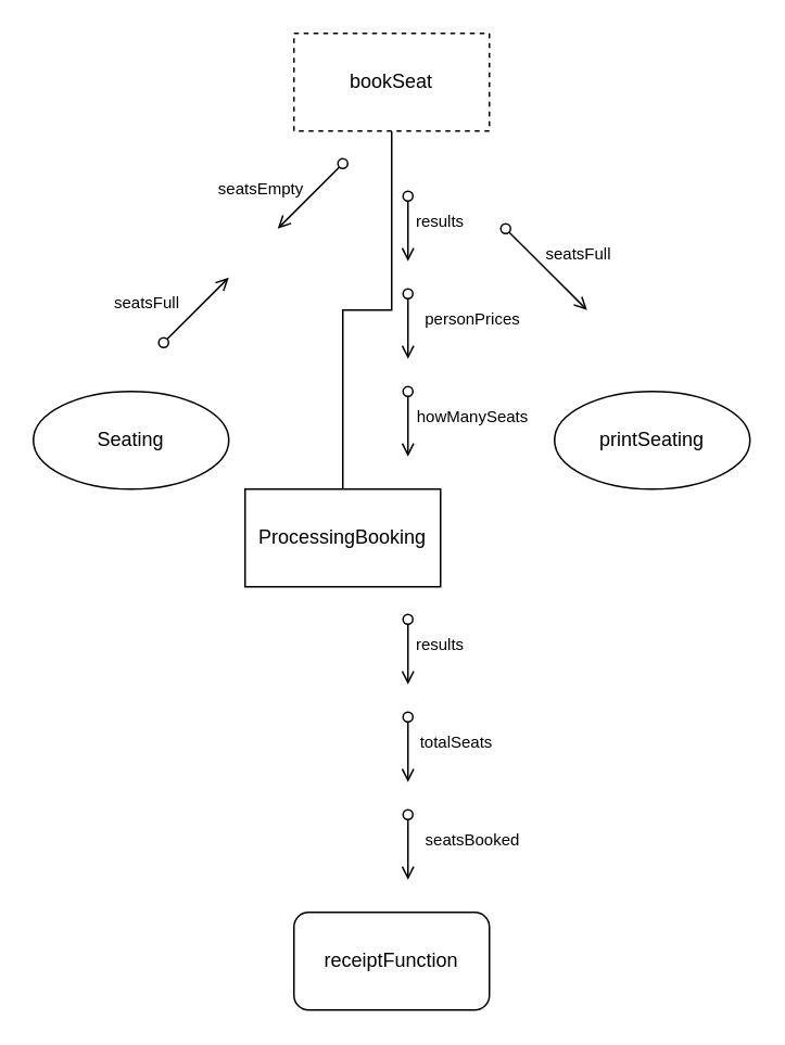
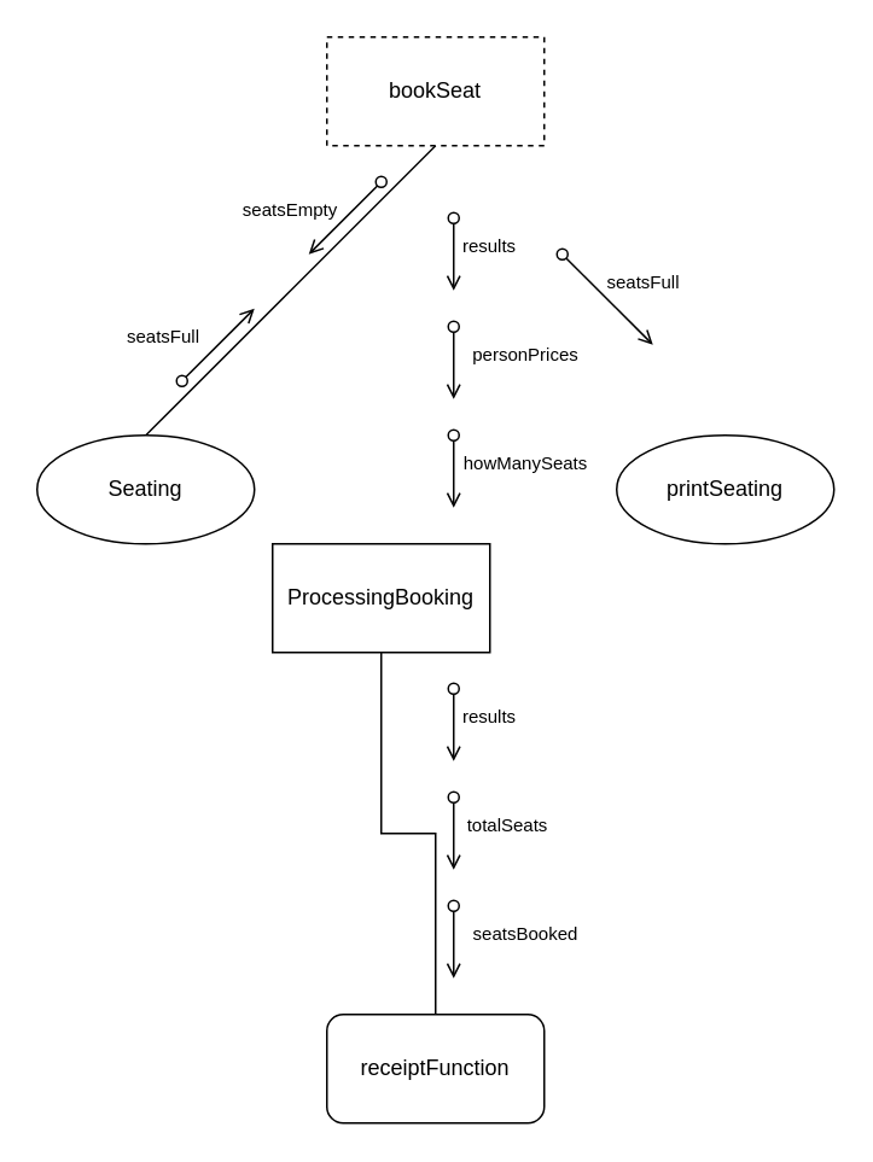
+ <mxCell id="2" style="rounded=0;orthogonalLoop=1;jettySize=auto;html=1;exitX=0.5;exitY=1;exitDx=0;exitDy=0;entryX=0.5;entryY=0;entryDx=0;entryDy=0;endArrow=none;endFill=0;" parent="1" source="4" target="5" edge="1"><mxGeometry relative="1" as="geometry" /></mxCell>
- <mxCell id="3" style="edgeStyle=orthogonalEdgeStyle;rounded=0;orthogonalLoop=1;jettySize=auto;html=1;exitX=0.5;exitY=1;exitDx=0;exitDy=0;entryX=0.5;entryY=0;entryDx=0;entryDy=0;endArrow=none;endFill=0;" edge="1" parent="1" source="4" target="14"><mxGeometry relative="1" as="geometry" /></mxCell>
+ <mxCell id="13" style="edgeStyle=orthogonalEdgeStyle;rounded=0;orthogonalLoop=1;jettySize=auto;html=1;exitX=0.5;exitY=1;exitDx=0;exitDy=0;entryX=0.5;entryY=0;entryDx=0;entryDy=0;endArrow=none;endFill=0;" edge="1" parent="1" source="14" target="15"><mxGeometry relative="1" as="geometry" /></mxCell>
